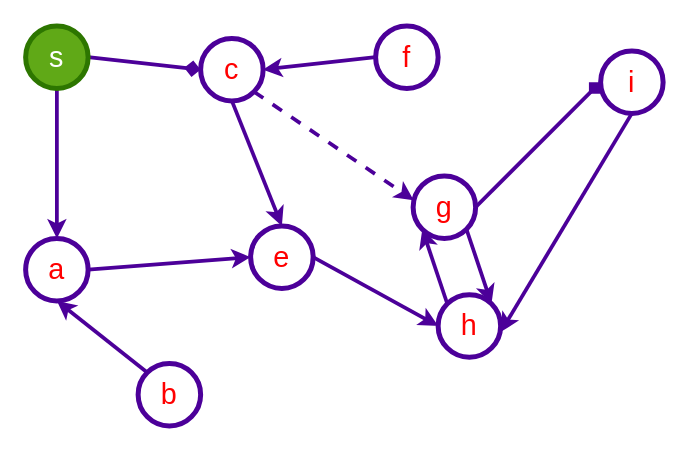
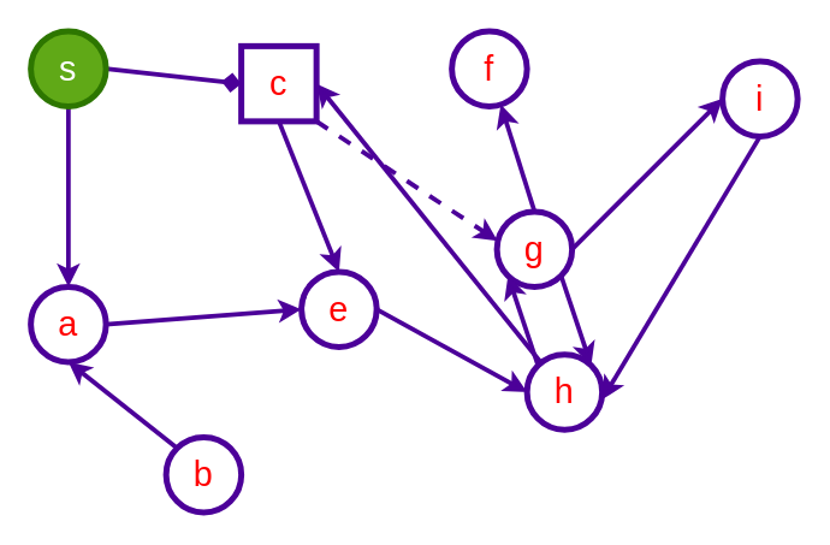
- <mxCell id="6" style="edgeStyle=none;rounded=0;orthogonalLoop=1;jettySize=auto;html=1;exitX=1;exitY=0.5;exitDx=0;exitDy=0;entryX=0;entryY=0.5;entryDx=0;entryDy=0;endArrow=none;endFill=0;fontSize=23;strokeColor=#4C0099;fontColor=#FF0000;strokeWidth=3;startArrow=classic;startFill=1;" edge="1" parent="1" source="8" target="19"><mxGeometry relative="1" as="geometry" /></mxCell>
+ <mxCell id="6" style="edgeStyle=none;rounded=0;orthogonalLoop=1;jettySize=auto;html=1;exitX=1;exitY=0.5;exitDx=0;exitDy=0;endArrow=none;endFill=0;fontSize=23;strokeColor=#4C0099;fontColor=#FF0000;strokeWidth=3;startArrow=classic;startFill=1;" edge="1" parent="1" source="8" target="21"><mxGeometry relative="1" as="geometry" /></mxCell>
- <mxCell id="8" value="c" style="ellipse;whiteSpace=wrap;html=1;aspect=fixed;fontSize=23;fontColor=#FF0000;strokeColor=#4C0099;strokeWidth=4;" vertex="1" parent="1"><mxGeometry x="160" y="30" width="50" height="50" as="geometry" /></mxCell>
+ <mxCell id="8" value="c" style="whiteSpace=wrap;html=1;aspect=fixed;fontSize=23;fontColor=#FF0000;strokeColor=#4C0099;strokeWidth=4;rounded=0;" vertex="1" parent="1"><mxGeometry x="160" y="30" width="50" height="50" as="geometry" /></mxCell>
- <mxCell id="10" style="edgeStyle=none;rounded=0;orthogonalLoop=1;jettySize=auto;html=1;exitX=1;exitY=0.5;exitDx=0;exitDy=0;entryX=0;entryY=0.5;entryDx=0;entryDy=0;endArrow=diamond;endFill=1;fontSize=23;strokeColor=#4C0099;fontColor=#FF0000;strokeWidth=3;" edge="1" parent="1" source="12" target="23"><mxGeometry relative="1" as="geometry" /></mxCell>
+ <mxCell id="10" style="edgeStyle=none;rounded=0;orthogonalLoop=1;jettySize=auto;html=1;exitX=1;exitY=0.5;exitDx=0;exitDy=0;entryX=0;entryY=0.5;entryDx=0;entryDy=0;endArrow=classic;endFill=1;fontSize=23;strokeColor=#4C0099;fontColor=#FF0000;strokeWidth=3;" edge="1" parent="1" source="12" target="23"><mxGeometry relative="1" as="geometry" /></mxCell>
+ <mxCell id="9" style="edgeStyle=none;rounded=0;orthogonalLoop=1;jettySize=auto;html=1;exitX=0.5;exitY=0;exitDx=0;exitDy=0;endArrow=classic;endFill=1;fontSize=23;strokeColor=#4C0099;fontColor=#FF0000;strokeWidth=3;" edge="1" parent="1" source="12" target="19"><mxGeometry relative="1" as="geometry" /></mxCell>
